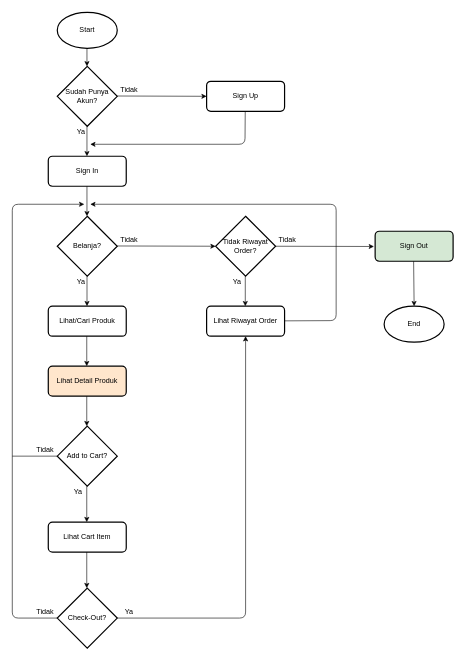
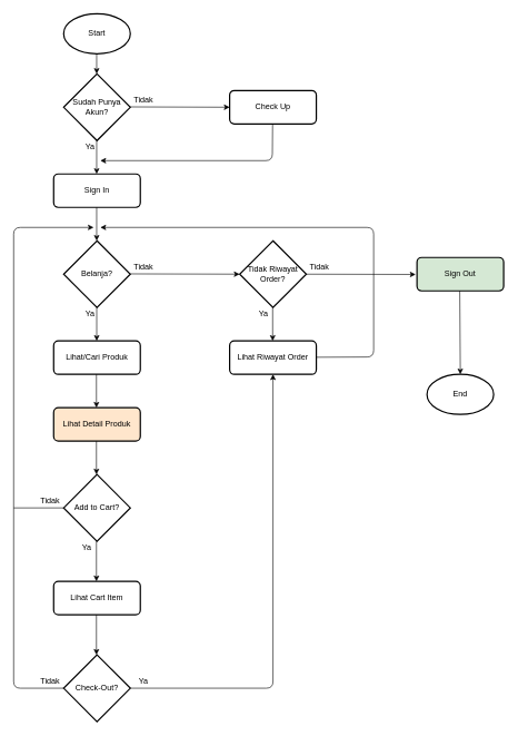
- <mxCell id="5" value="Sign Up" style="rounded=1;whiteSpace=wrap;html=1;absoluteArcSize=1;arcSize=14;strokeWidth=2;" vertex="1" parent="1"><mxGeometry x="344" y="135" width="130" height="50" as="geometry" /></mxCell>
+ <mxCell id="5" value="Check Up" style="rounded=1;whiteSpace=wrap;html=1;absoluteArcSize=1;arcSize=14;strokeWidth=2;" vertex="1" parent="1"><mxGeometry x="344" y="135" width="130" height="50" as="geometry" /></mxCell>
- <mxCell id="42" value="End" style="strokeWidth=2;html=1;shape=mxgraph.flowchart.start_1;whiteSpace=wrap;" vertex="1" parent="1"><mxGeometry x="640" y="510" width="100" height="60" as="geometry" /></mxCell>
+ <mxCell id="42" value="End" style="strokeWidth=2;html=1;shape=mxgraph.flowchart.start_1;whiteSpace=wrap;" vertex="1" parent="1"><mxGeometry x="640" y="560" width="100" height="60" as="geometry" /></mxCell>
